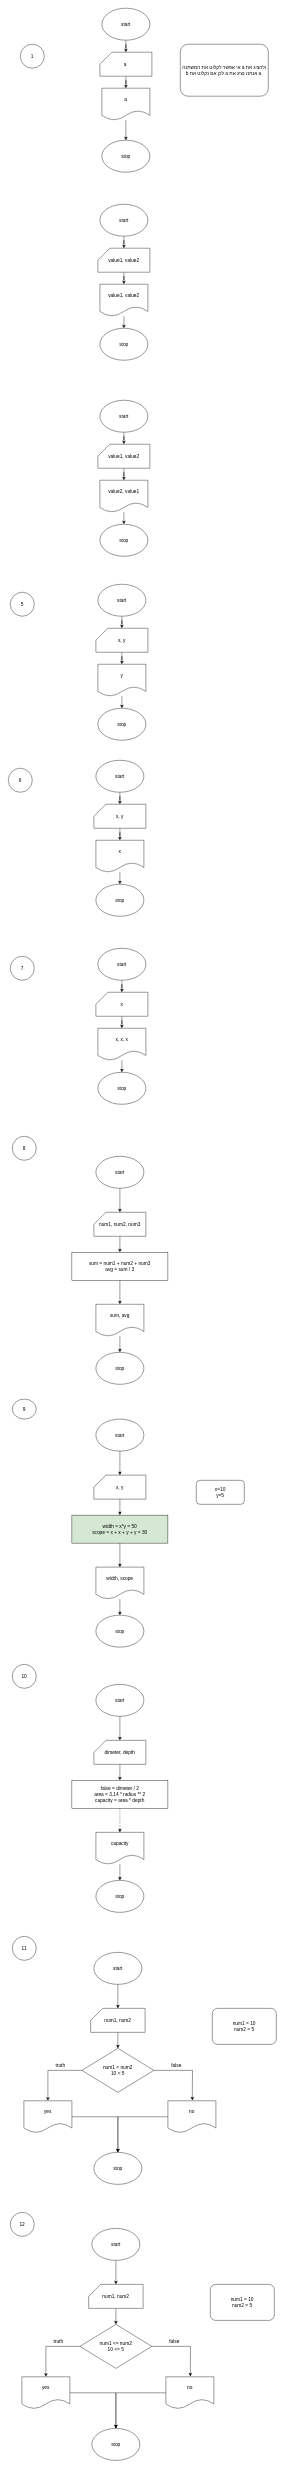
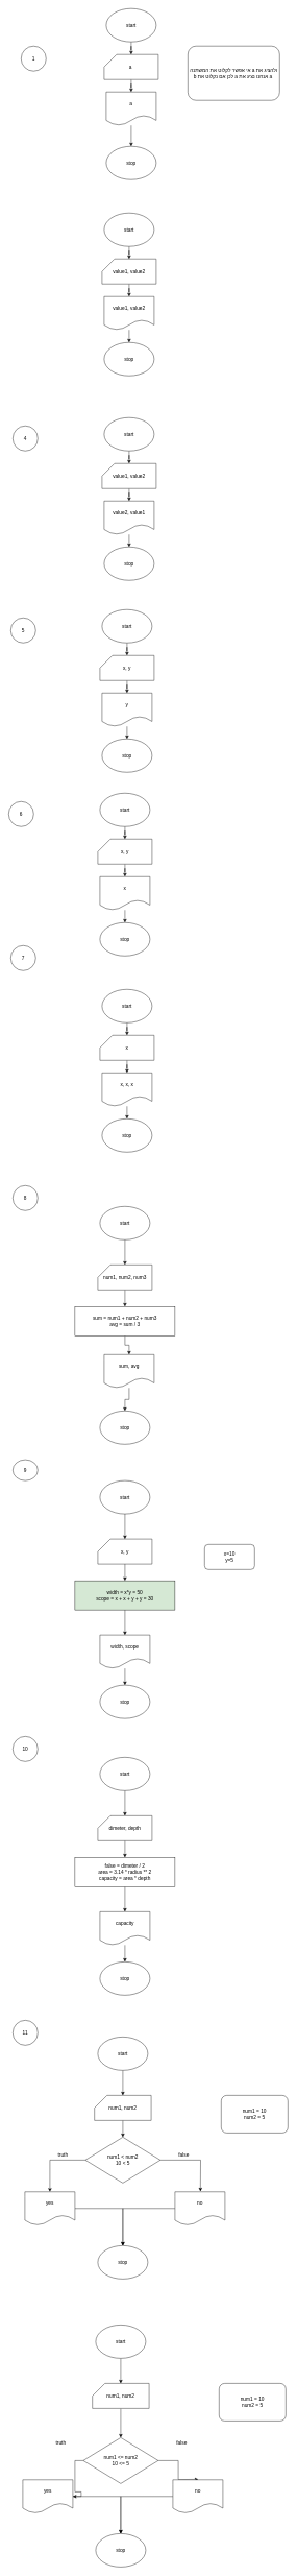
+ <mxCell id="25" value="4" style="ellipse;whiteSpace=wrap;html=1;aspect=fixed;" parent="1" vertex="1"><mxGeometry x="30" y="1020" width="60" height="60" as="geometry" /></mxCell>
- <mxCell id="49" value="7" style="ellipse;whiteSpace=wrap;html=1;aspect=fixed;" parent="1" vertex="1"><mxGeometry x="25" y="2390" width="60" height="60" as="geometry" /></mxCell>
+ <mxCell id="49" value="7" style="ellipse;whiteSpace=wrap;html=1;aspect=fixed;" parent="1" vertex="1"><mxGeometry x="25" y="2265" width="60" height="60" as="geometry" /></mxCell>
- <mxCell id="58" value="sum, avg" style="shape=document;whiteSpace=wrap;html=1;boundedLbl=1;" parent="1" vertex="1"><mxGeometry x="239" y="3260" width="120" height="80" as="geometry" /></mxCell>
+ <mxCell id="58" value="sum, avg" style="shape=document;whiteSpace=wrap;html=1;boundedLbl=1;" parent="1" vertex="1"><mxGeometry x="249" y="3245" width="120" height="80" as="geometry" /></mxCell>
- <mxCell id="76" value="" style="edgeStyle=orthogonalEdgeStyle;rounded=0;orthogonalLoop=1;jettySize=auto;html=1;dashed=1;" parent="1" source="77" target="79" edge="1"><mxGeometry relative="1" as="geometry" /></mxCell>
+ <mxCell id="76" value="" style="edgeStyle=orthogonalEdgeStyle;rounded=0;orthogonalLoop=1;jettySize=auto;html=1;" parent="1" source="77" target="79" edge="1"><mxGeometry relative="1" as="geometry" /></mxCell>
- <mxCell id="97" value="12" style="ellipse;whiteSpace=wrap;html=1;aspect=fixed;" parent="1" vertex="1"><mxGeometry x="25" y="5530" width="60" height="60" as="geometry" /></mxCell>
- <mxCell id="104" value="num1 &amp;lt;= num2&lt;br&gt;10 &amp;lt;= 5" style="rhombus;whiteSpace=wrap;html=1;" parent="1" vertex="1"><mxGeometry x="199" y="5810" width="180" height="110" as="geometry" /></mxCell>
+ <mxCell id="104" value="num1 &amp;lt;= num2&lt;br&gt;10 &amp;lt;= 5" style="rhombus;whiteSpace=wrap;html=1;" parent="1" vertex="1"><mxGeometry x="199" y="5840" width="180" height="110" as="geometry" /></mxCell>
